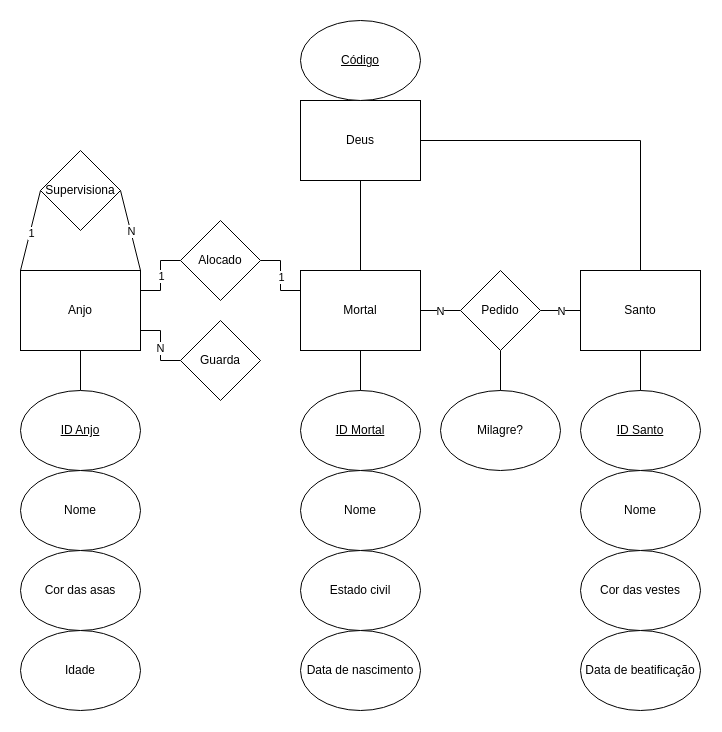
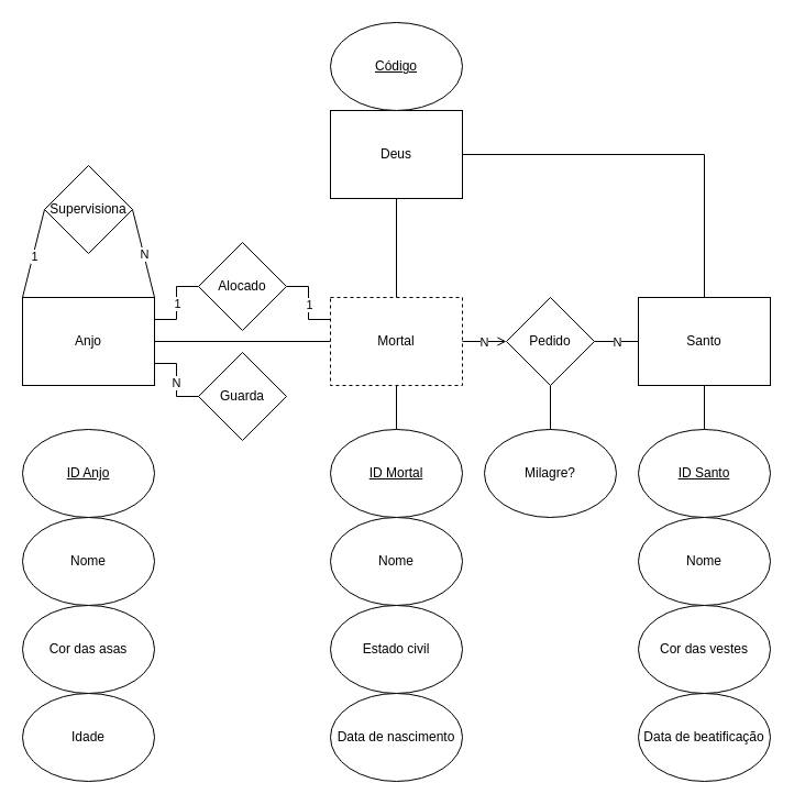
- <mxCell id="11" value="Mortal" style="rounded=0;whiteSpace=wrap;html=1;" vertex="1" parent="1"><mxGeometry x="300" y="270" width="120" height="80" as="geometry" /></mxCell>
+ <mxCell id="11" value="Mortal" style="rounded=0;whiteSpace=wrap;html=1;dashed=1;" vertex="1" parent="1"><mxGeometry x="300" y="270" width="120" height="80" as="geometry" /></mxCell>
- <mxCell id="32" value="" style="edgeStyle=orthogonalEdgeStyle;rounded=0;orthogonalLoop=1;jettySize=auto;html=1;endArrow=none;endFill=0;" edge="1" parent="1" source="11" target="35"><mxGeometry relative="1" as="geometry"><mxPoint x="420" y="310" as="sourcePoint" /><mxPoint x="580" y="310" as="targetPoint" /></mxGeometry></mxCell>
+ <mxCell id="32" value="" style="edgeStyle=orthogonalEdgeStyle;rounded=0;orthogonalLoop=1;jettySize=auto;html=1;endArrow=open;endFill=0;" edge="1" parent="1" source="11" target="35"><mxGeometry relative="1" as="geometry"><mxPoint x="420" y="310" as="sourcePoint" /><mxPoint x="580" y="310" as="targetPoint" /></mxGeometry></mxCell>
- <mxCell id="4" style="edgeStyle=orthogonalEdgeStyle;rounded=0;orthogonalLoop=1;jettySize=auto;html=1;entryX=0.5;entryY=0;entryDx=0;entryDy=0;endArrow=none;endFill=0;" edge="1" parent="1" source="7" target="13"><mxGeometry relative="1" as="geometry" /></mxCell>
+ <mxCell id="4" style="edgeStyle=orthogonalEdgeStyle;rounded=0;orthogonalLoop=1;jettySize=auto;html=1;endArrow=none;endFill=0;" edge="1" parent="1" source="7" target="11"><mxGeometry relative="1" as="geometry" /></mxCell>
